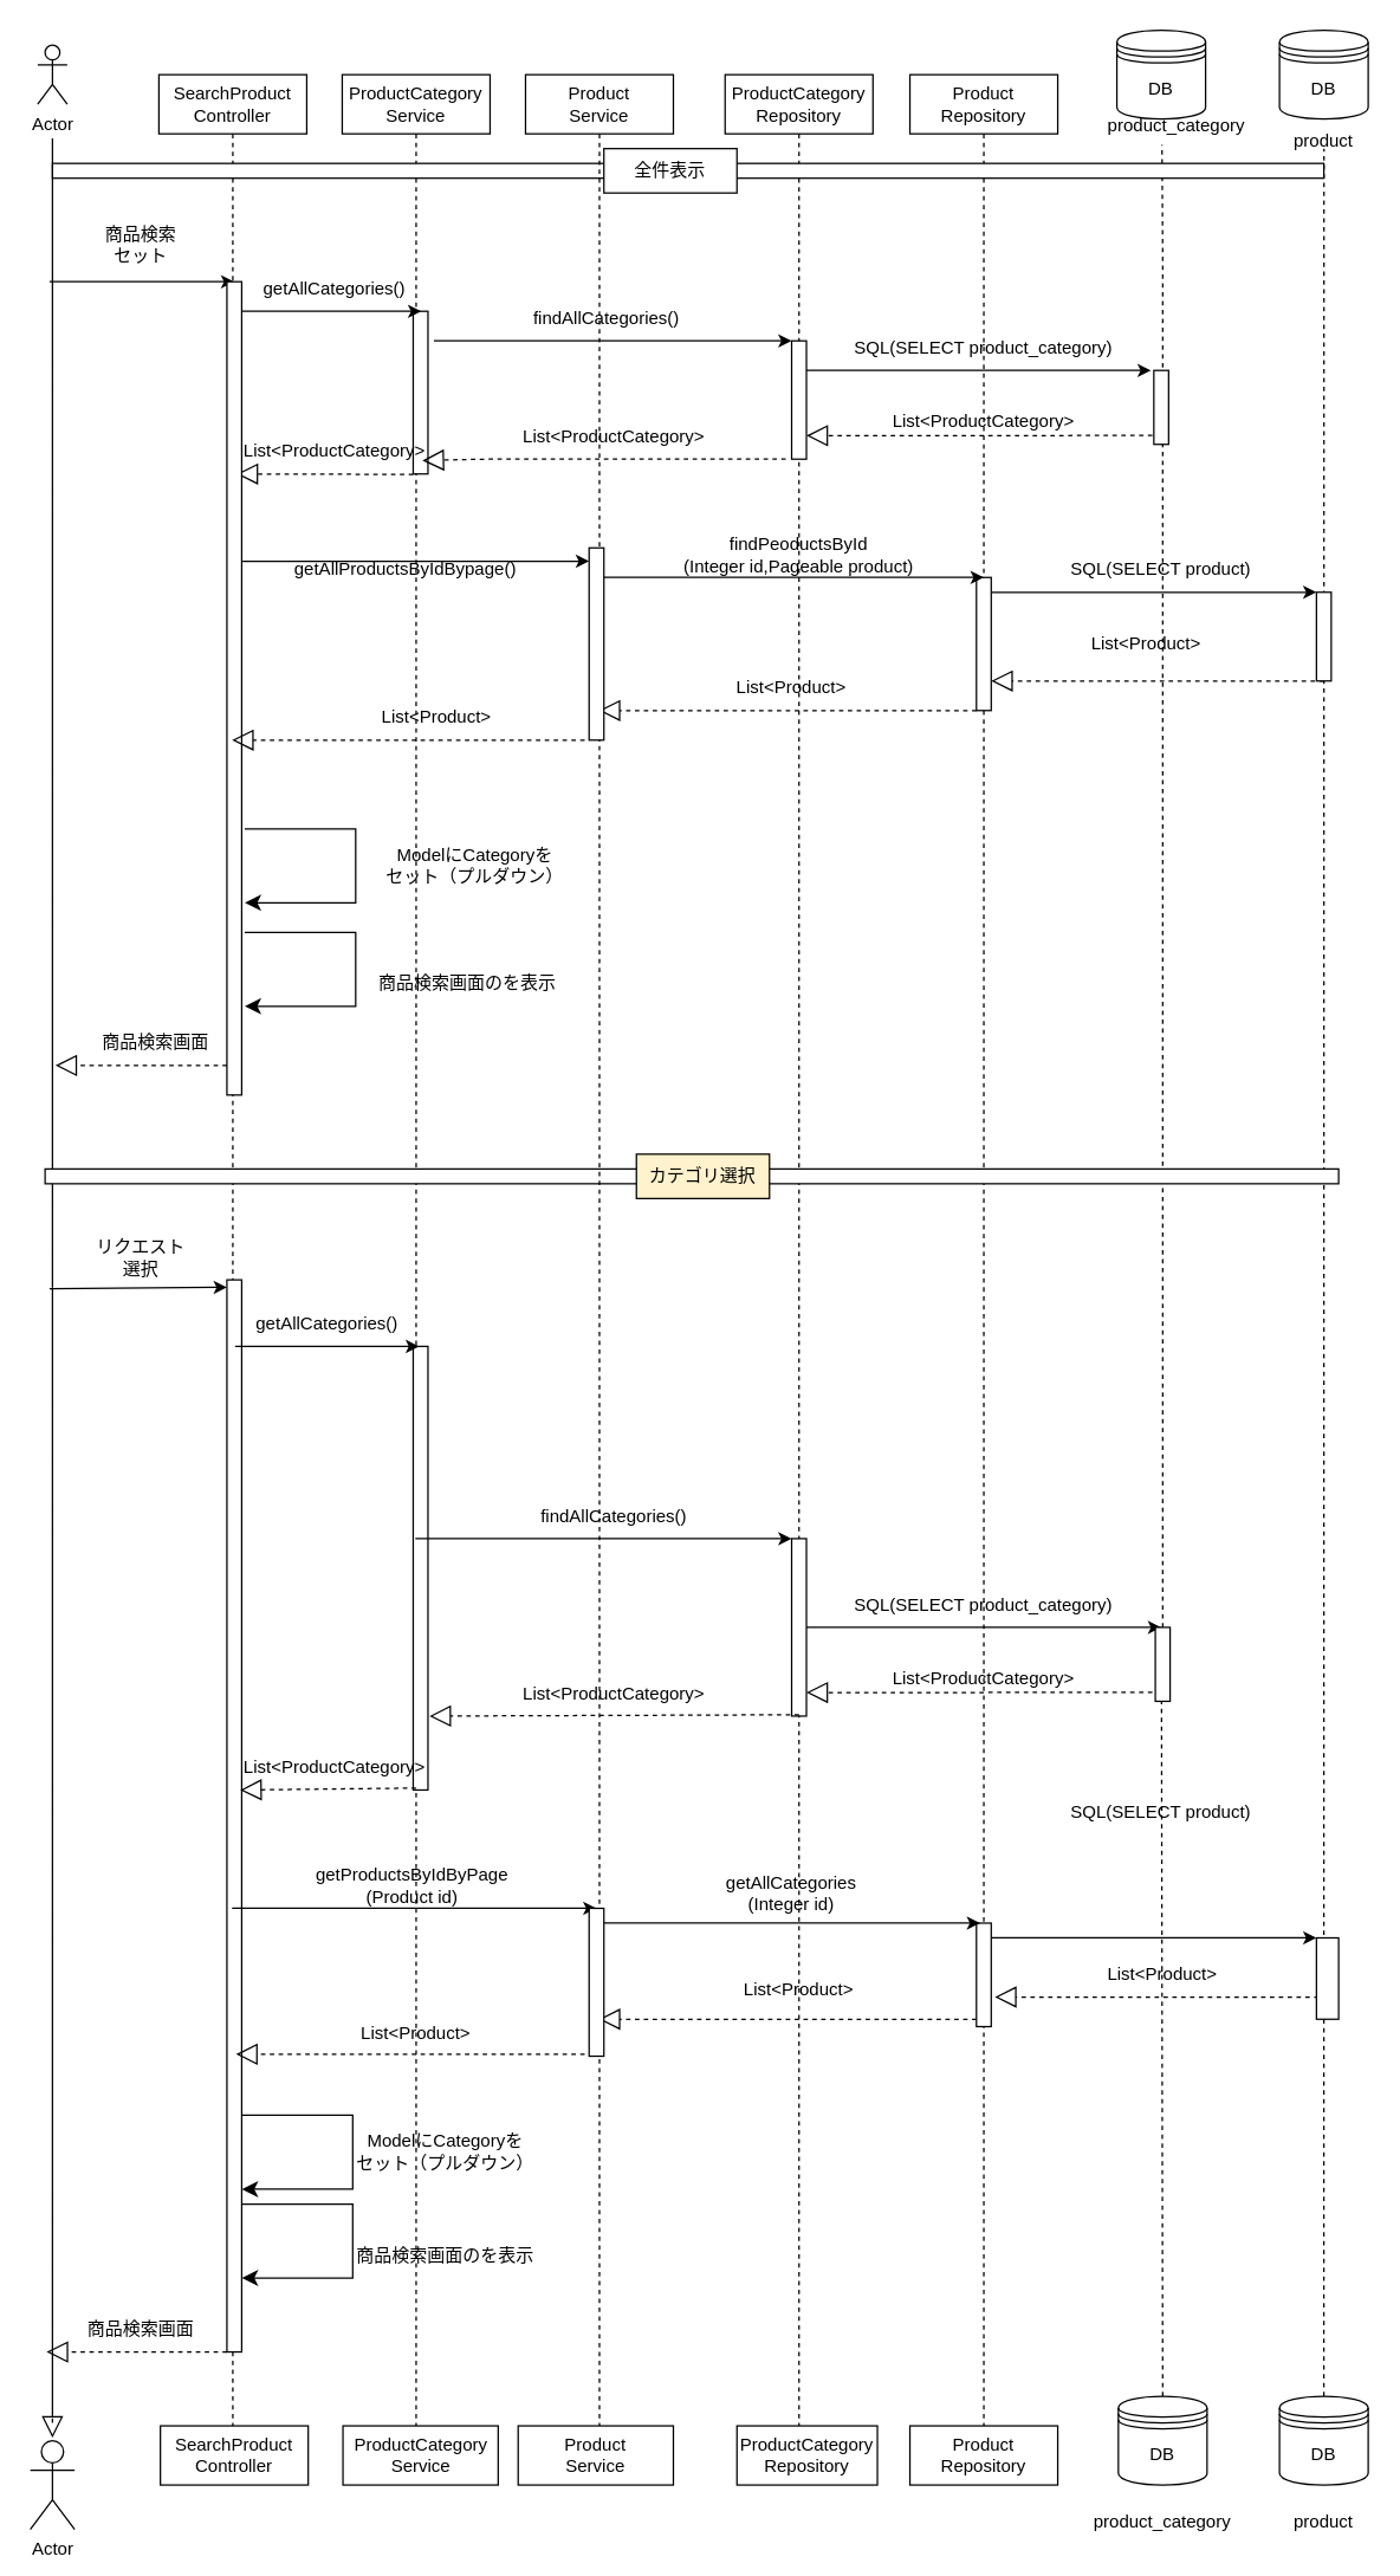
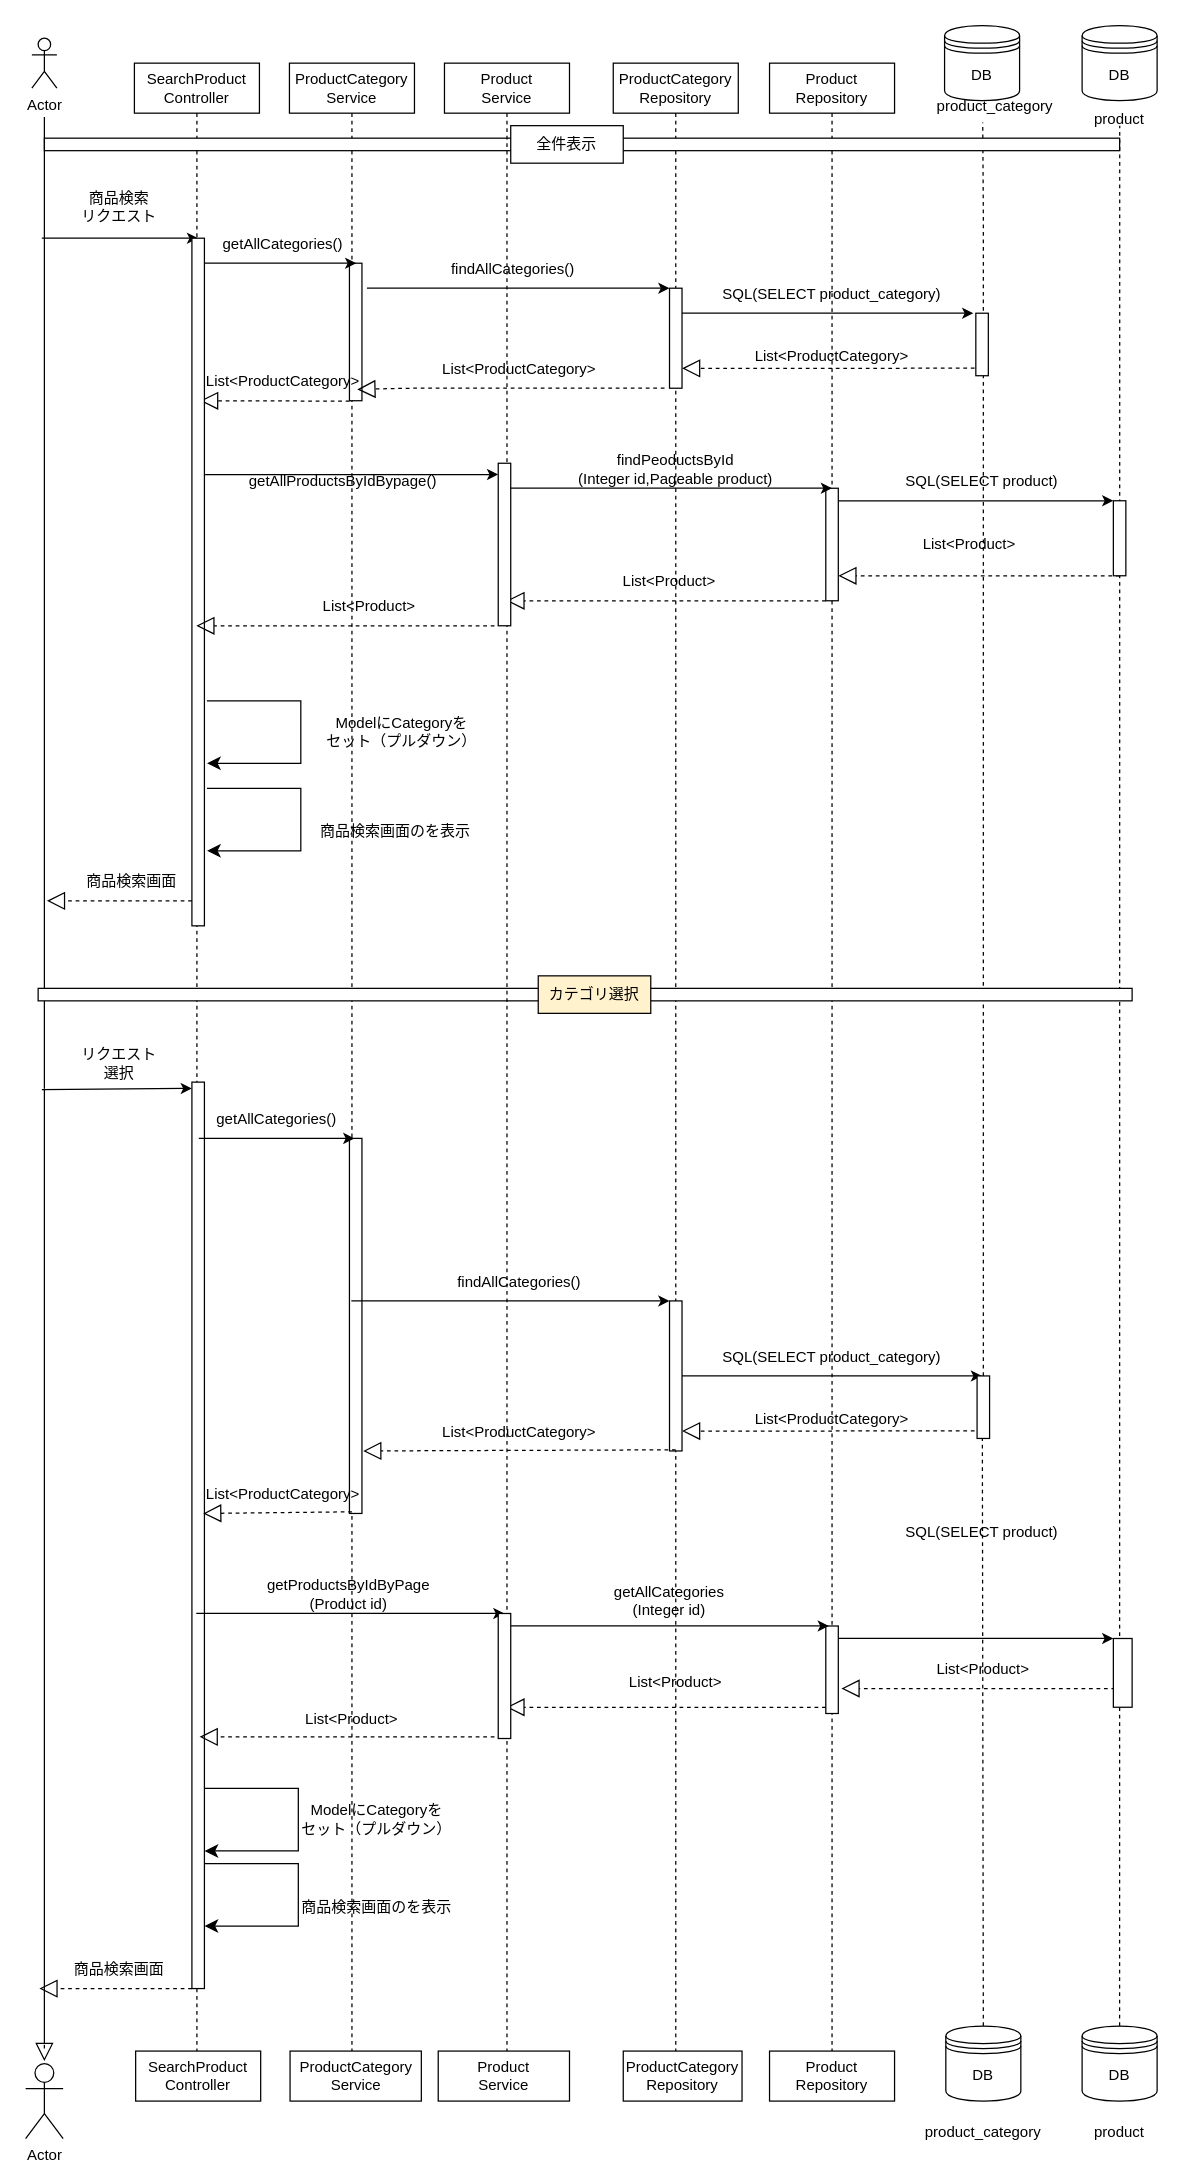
- <mxCell id="32" value="商品検索&lt;div&gt;セット&lt;/div&gt;" style="text;html=1;align=center;verticalAlign=middle;whiteSpace=wrap;rounded=0;" parent="1" vertex="1"><mxGeometry x="45" y="150" width="100" height="30" as="geometry" /></mxCell>
+ <mxCell id="32" value="商品検索&lt;div&gt;リクエスト&lt;/div&gt;" style="text;html=1;align=center;verticalAlign=middle;whiteSpace=wrap;rounded=0;" parent="1" vertex="1"><mxGeometry x="45" y="150" width="100" height="30" as="geometry" /></mxCell>
